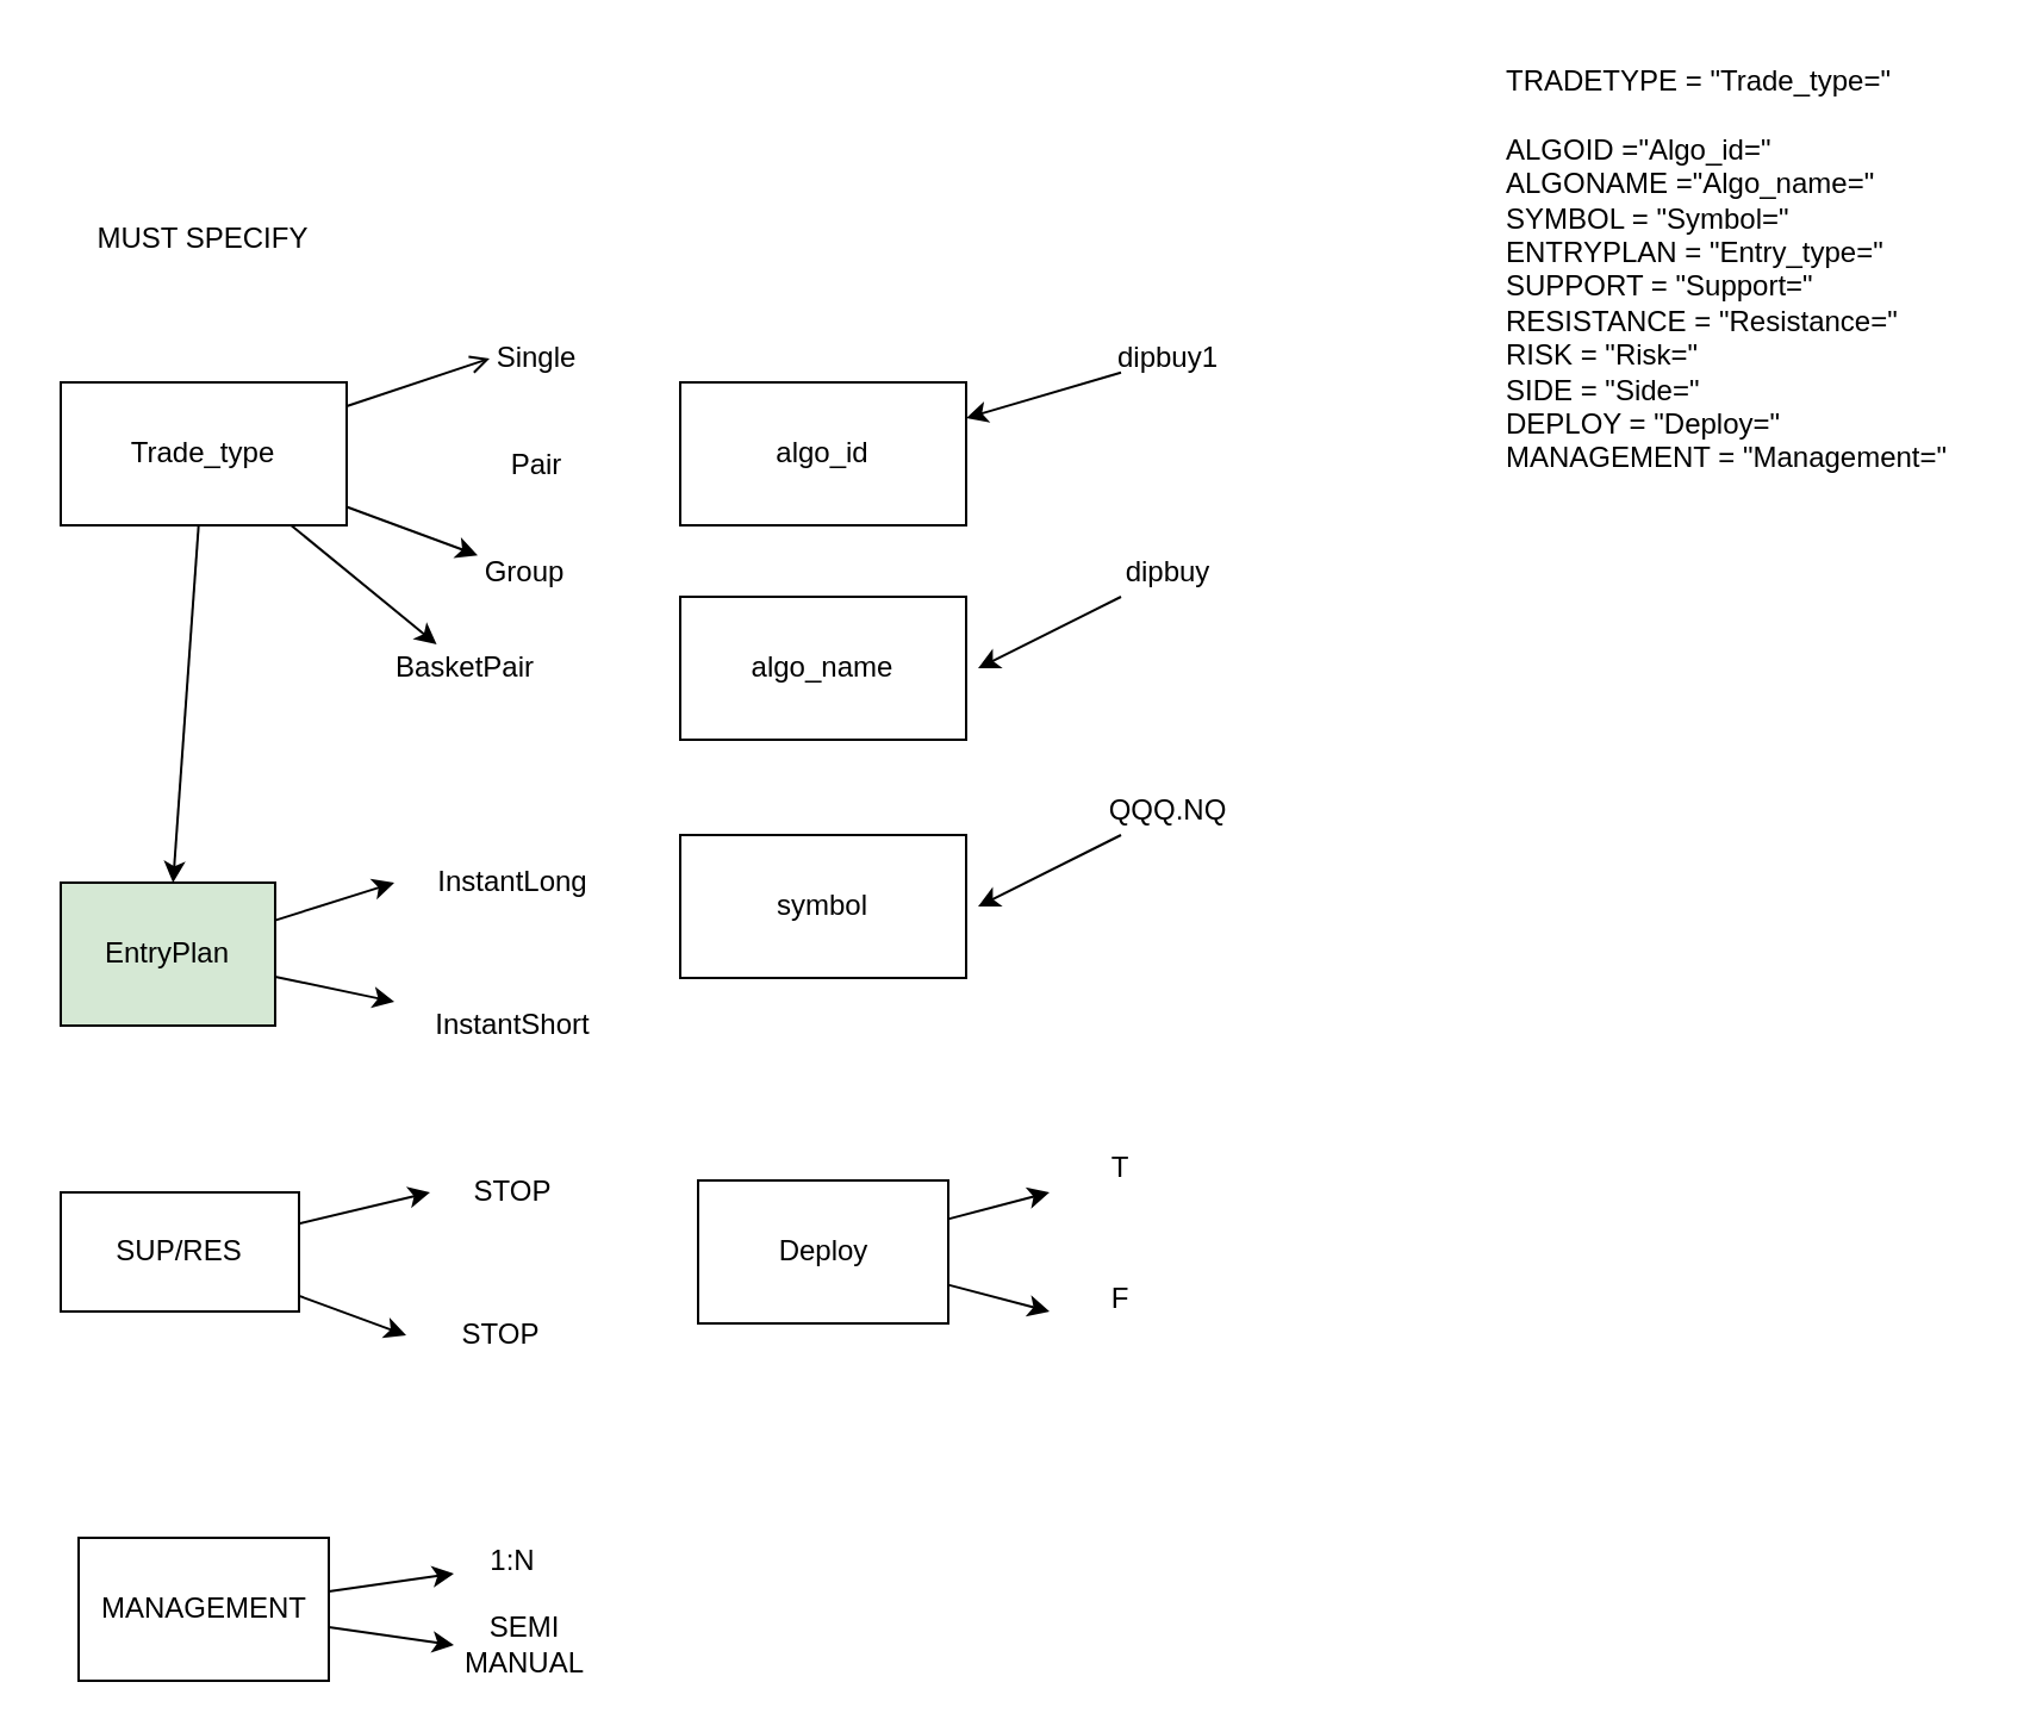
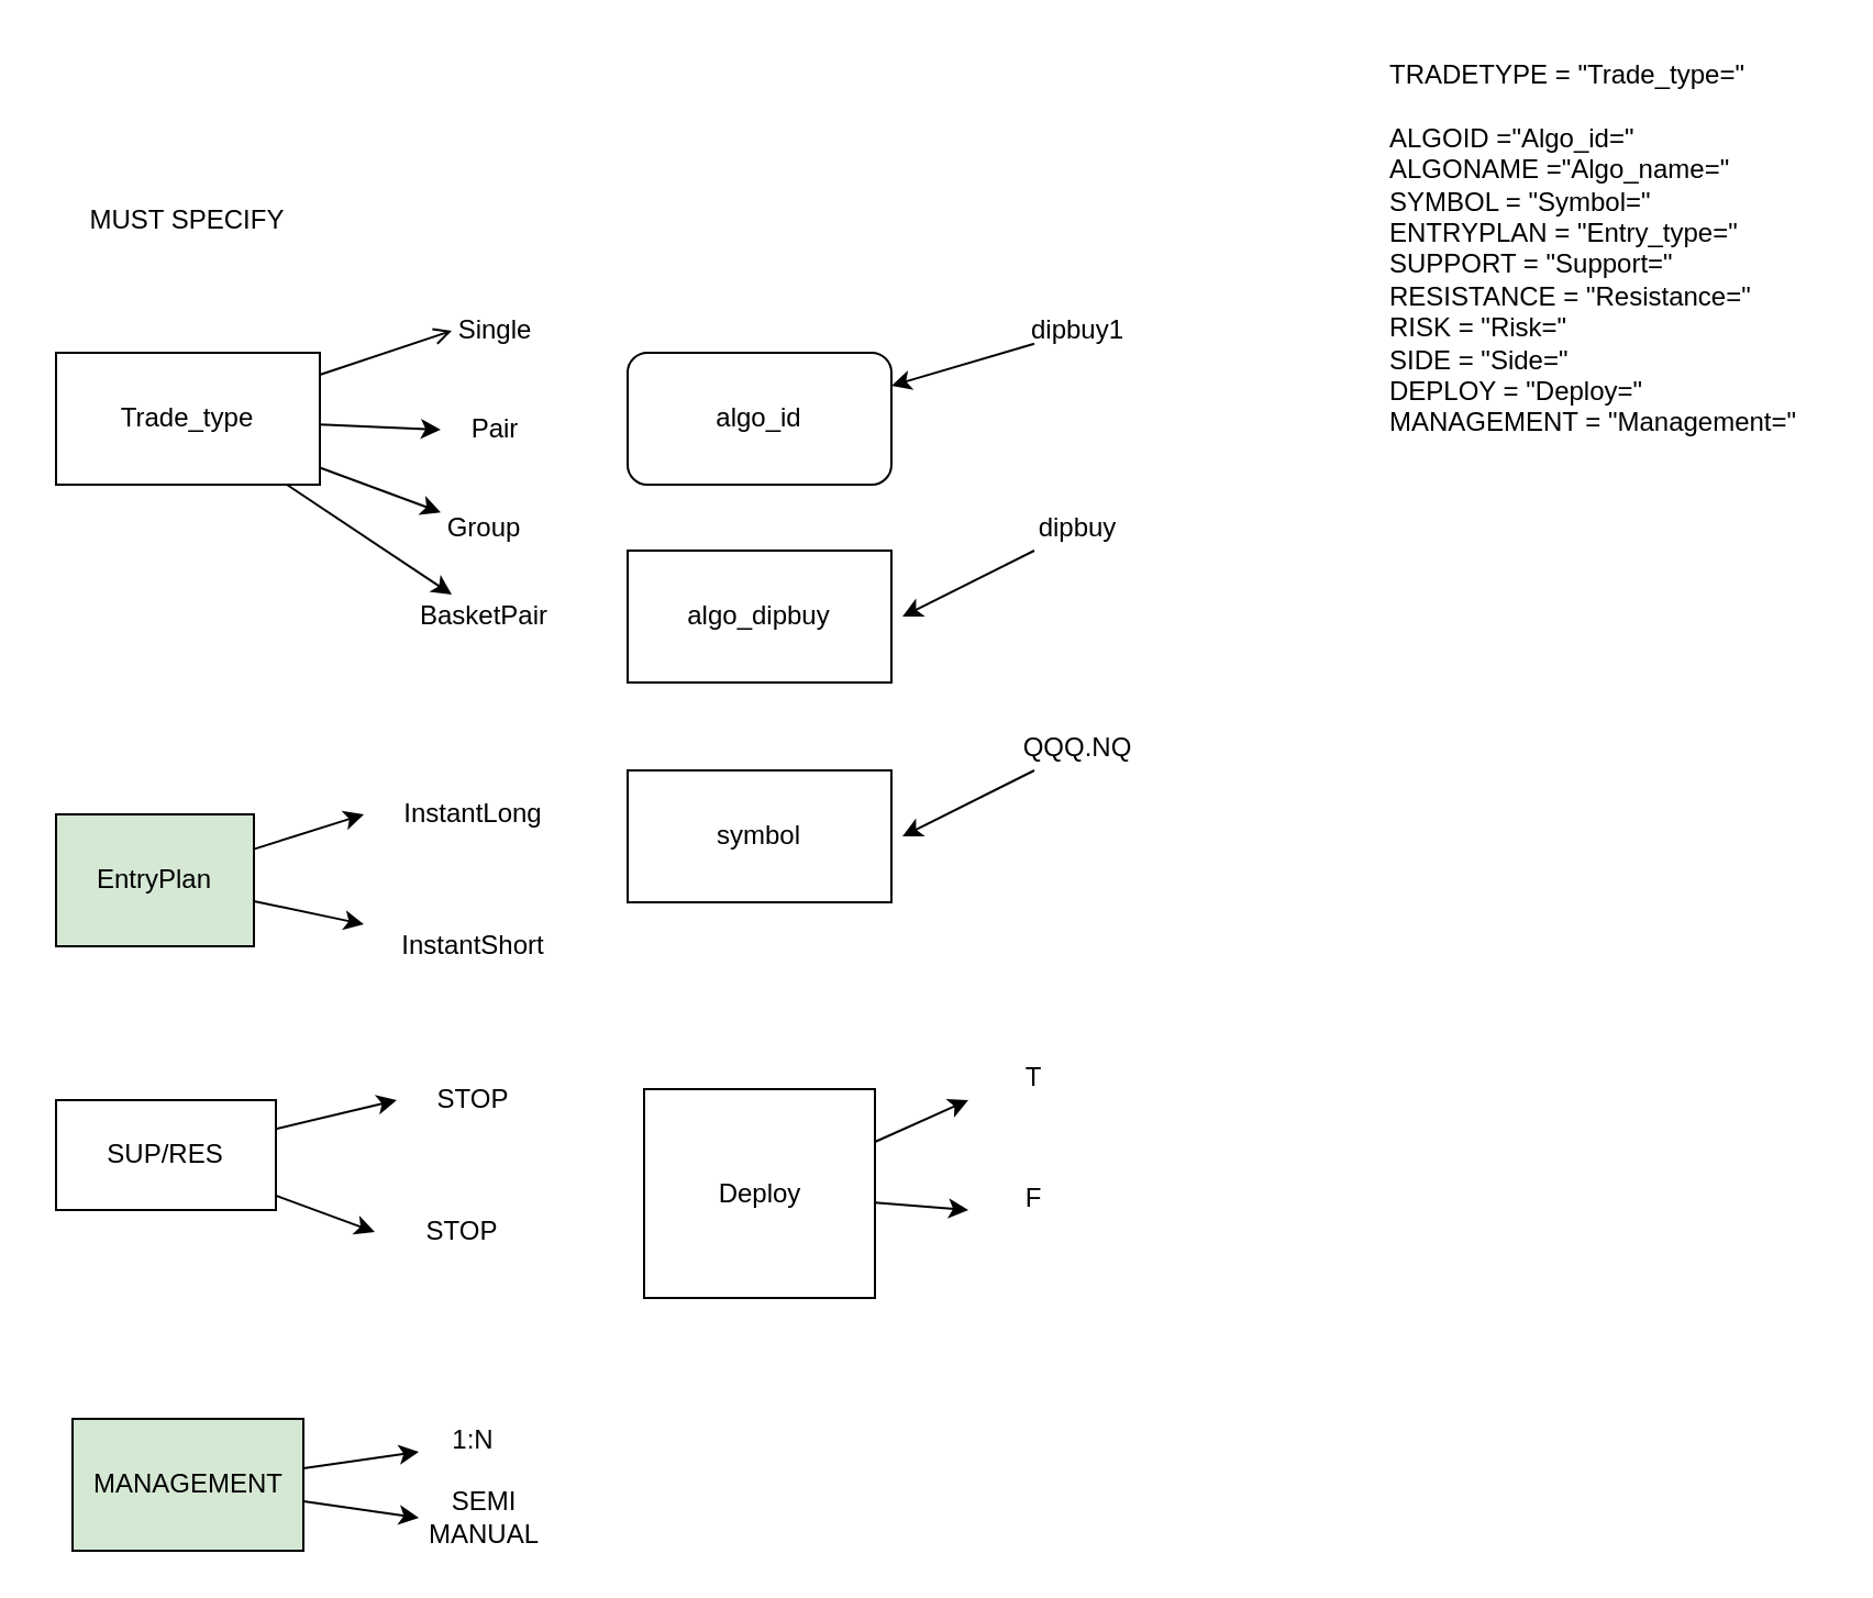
- <mxCell id="2" value="algo_id" style="rounded=0;whiteSpace=wrap;html=1;" vertex="1" parent="1"><mxGeometry x="285" y="160" width="120" height="60" as="geometry" /></mxCell>
+ <mxCell id="2" value="algo_id" style="whiteSpace=wrap;html=1;rounded=1;" vertex="1" parent="1"><mxGeometry x="285" y="160" width="120" height="60" as="geometry" /></mxCell>
- <mxCell id="22" value="BasketPair" style="text;html=1;strokeColor=none;fillColor=none;align=center;verticalAlign=middle;whiteSpace=wrap;rounded=0;" vertex="1" parent="1"><mxGeometry x="175" y="270" width="40" height="20" as="geometry" /></mxCell>
+ <mxCell id="22" value="BasketPair" style="text;html=1;strokeColor=none;fillColor=none;align=center;verticalAlign=middle;whiteSpace=wrap;rounded=0;" vertex="1" parent="1"><mxGeometry x="200" y="270" width="40" height="20" as="geometry" /></mxCell>
- <mxCell id="3" value="algo_name" style="rounded=0;whiteSpace=wrap;html=1;" vertex="1" parent="1"><mxGeometry x="285" y="250" width="120" height="60" as="geometry" /></mxCell>
+ <mxCell id="3" value="algo_dipbuy" style="rounded=0;whiteSpace=wrap;html=1;" vertex="1" parent="1"><mxGeometry x="285" y="250" width="120" height="60" as="geometry" /></mxCell>
- <mxCell id="7" style="edgeStyle=none;rounded=0;orthogonalLoop=1;jettySize=auto;html=1;" edge="1" parent="1" source="10" target="25"><mxGeometry relative="1" as="geometry"><mxPoint x="190" y="220" as="targetPoint" /></mxGeometry></mxCell>
+ <mxCell id="7" style="edgeStyle=none;rounded=0;orthogonalLoop=1;jettySize=auto;html=1;entryX=0;entryY=0.5;entryDx=0;entryDy=0;" edge="1" parent="1" source="10" target="20"><mxGeometry relative="1" as="geometry"><mxPoint x="190" y="220" as="targetPoint" /></mxGeometry></mxCell>
- <mxCell id="35" value="Deploy" style="rounded=0;whiteSpace=wrap;html=1;" vertex="1" parent="1"><mxGeometry x="292.5" y="495" width="105" height="60" as="geometry" /></mxCell>
+ <mxCell id="35" value="Deploy" style="rounded=0;whiteSpace=wrap;html=1;" vertex="1" parent="1"><mxGeometry x="292.5" y="495" width="105" height="95" as="geometry" /></mxCell>
- <mxCell id="40" value="MANAGEMENT" style="rounded=0;whiteSpace=wrap;html=1;" vertex="1" parent="1"><mxGeometry x="32.5" y="645" width="105" height="60" as="geometry" /></mxCell>
+ <mxCell id="40" value="MANAGEMENT" style="rounded=0;whiteSpace=wrap;html=1;fillColor=#d5e8d4;" vertex="1" parent="1"><mxGeometry x="32.5" y="645" width="105" height="60" as="geometry" /></mxCell>
